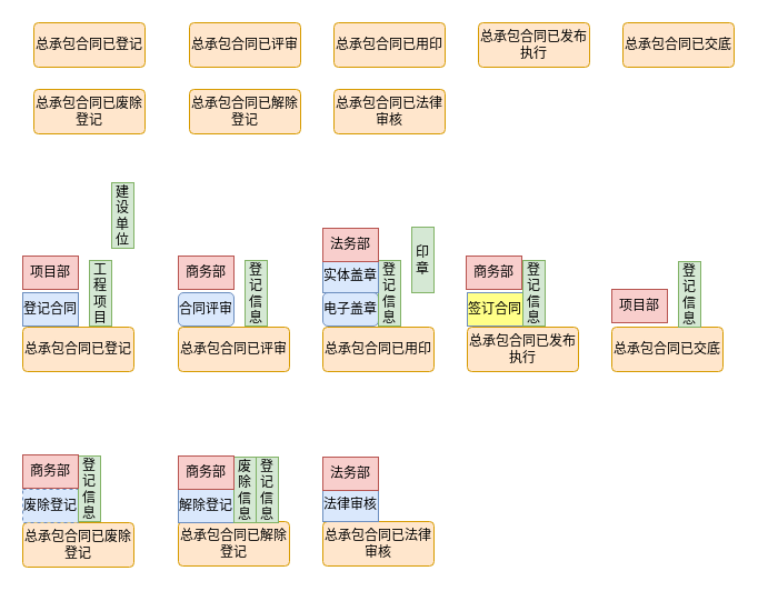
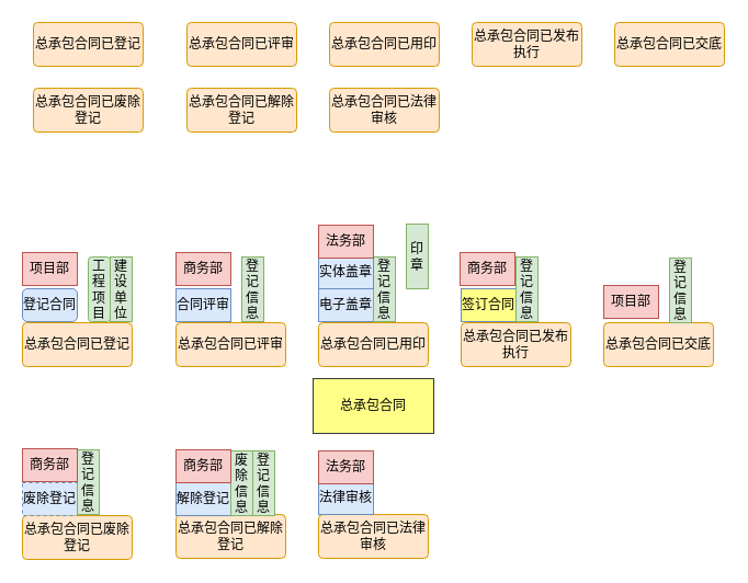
- <mxCell id="25" value="建设单位" style="rounded=0;whiteSpace=wrap;html=1;fillColor=#d5e8d4;strokeColor=#82b366;" vertex="1" parent="1"><mxGeometry x="100" y="164" width="20" height="59" as="geometry" /></mxCell>
+ <mxCell id="25" value="建设单位" style="rounded=0;whiteSpace=wrap;html=1;fillColor=#d5e8d4;strokeColor=#82b366;" vertex="1" parent="1"><mxGeometry x="100" y="234" width="20" height="59" as="geometry" /></mxCell>
- <mxCell id="23" value="工程项目" style="rounded=0;whiteSpace=wrap;html=1;fillColor=#d5e8d4;strokeColor=#82b366;" vertex="1" parent="1"><mxGeometry x="80" y="234" width="20" height="59" as="geometry" /></mxCell>
+ <mxCell id="23" value="工程项目" style="whiteSpace=wrap;html=1;fillColor=#d5e8d4;strokeColor=#82b366;rounded=1;" vertex="1" parent="1"><mxGeometry x="80" y="234" width="20" height="59" as="geometry" /></mxCell>
- <mxCell id="16" value="登记合同" style="rounded=0;whiteSpace=wrap;html=1;fillColor=#dae8fc;strokeColor=#6c8ebf;" vertex="1" parent="1"><mxGeometry x="20" y="263" width="50" height="30" as="geometry" /></mxCell>
+ <mxCell id="16" value="登记合同" style="whiteSpace=wrap;html=1;fillColor=#dae8fc;strokeColor=#6c8ebf;rounded=1;" vertex="1" parent="1"><mxGeometry x="20" y="263" width="50" height="30" as="geometry" /></mxCell>
- <mxCell id="17" value="合同评审" style="whiteSpace=wrap;html=1;fillColor=#dae8fc;strokeColor=#6c8ebf;rounded=1;" vertex="1" parent="1"><mxGeometry x="160" y="263" width="50" height="30" as="geometry" /></mxCell>
+ <mxCell id="17" value="合同评审" style="rounded=0;whiteSpace=wrap;html=1;fillColor=#dae8fc;strokeColor=#6c8ebf;" vertex="1" parent="1"><mxGeometry x="160" y="263" width="50" height="30" as="geometry" /></mxCell>
- <mxCell id="18" value="电子盖章" style="whiteSpace=wrap;html=1;fillColor=#dae8fc;strokeColor=#6c8ebf;rounded=1;" vertex="1" parent="1"><mxGeometry x="290" y="263" width="50" height="30" as="geometry" /></mxCell>
+ <mxCell id="18" value="电子盖章" style="rounded=0;whiteSpace=wrap;html=1;fillColor=#dae8fc;strokeColor=#6c8ebf;" vertex="1" parent="1"><mxGeometry x="290" y="263" width="50" height="30" as="geometry" /></mxCell>
+ <mxCell id="33" value="总承包合同" style="rounded=0;whiteSpace=wrap;html=1;fillColor=#ffff88;strokeColor=#36393d;" vertex="1" parent="1"><mxGeometry x="285" y="345" width="110" height="50" as="geometry" /></mxCell>
